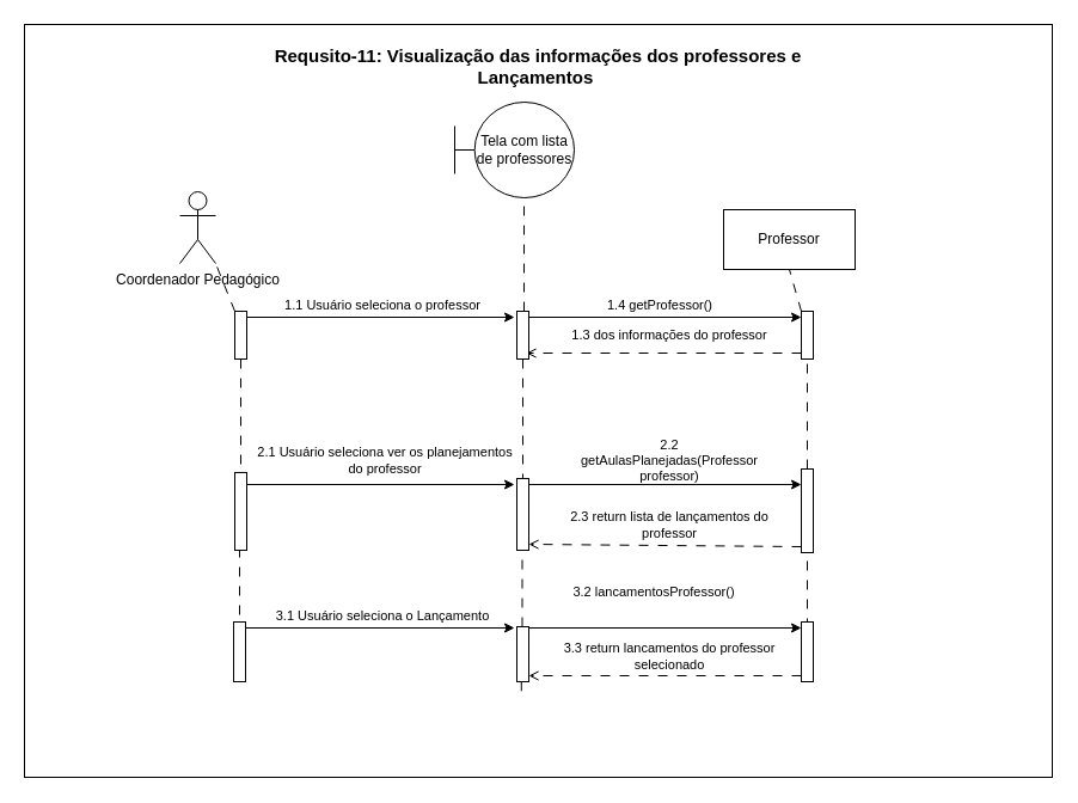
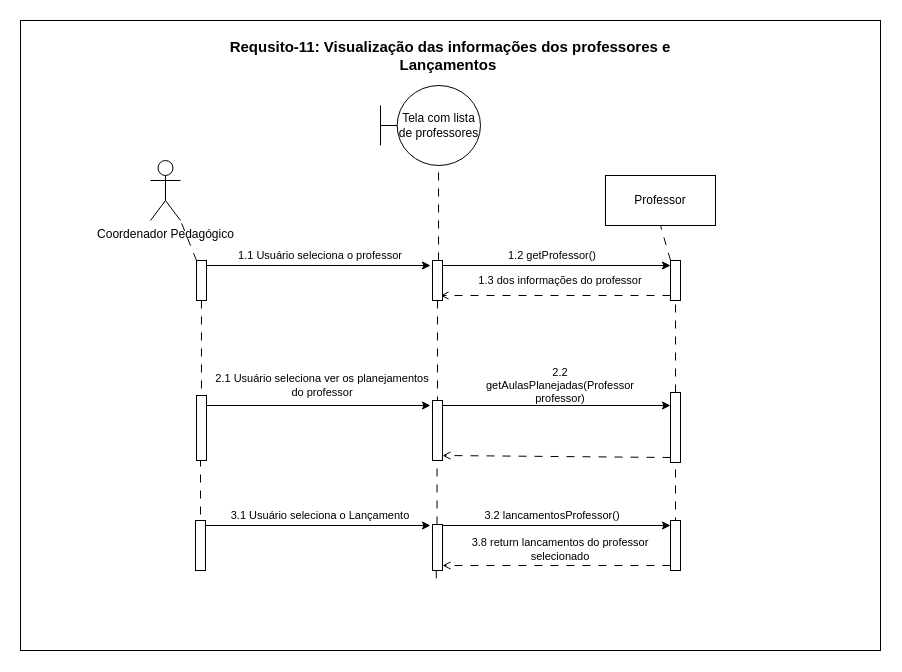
- <mxCell id="16" value="1.4 getProfessor()" style="text;html=1;align=center;verticalAlign=middle;whiteSpace=wrap;rounded=0;fontSize=11;" parent="1" vertex="1"><mxGeometry x="442" y="240" width="220" height="30" as="geometry" /></mxCell>
+ <mxCell id="16" value="1.2 getProfessor()" style="text;html=1;align=center;verticalAlign=middle;whiteSpace=wrap;rounded=0;fontSize=11;" parent="1" vertex="1"><mxGeometry x="442" y="240" width="220" height="30" as="geometry" /></mxCell>
- <mxCell id="22" value="2.3 return lista de lançamentos do professor" style="text;html=1;align=center;verticalAlign=middle;whiteSpace=wrap;rounded=0;fontSize=11;" parent="1" vertex="1"><mxGeometry x="470" y="424" width="180" height="30" as="geometry" /></mxCell>
- <mxCell id="31" value="3.2 lancamentosProfessor()" style="text;html=1;align=center;verticalAlign=middle;whiteSpace=wrap;rounded=0;fontSize=11;" parent="1" vertex="1"><mxGeometry x="467" y="480" width="160" height="30" as="geometry" /></mxCell>
+ <mxCell id="31" value="3.2 lancamentosProfessor()" style="text;html=1;align=center;verticalAlign=middle;whiteSpace=wrap;rounded=0;fontSize=11;" parent="1" vertex="1"><mxGeometry x="472" y="500" width="160" height="30" as="geometry" /></mxCell>
- <mxCell id="32" value="3.3 return lancamentos do professor selecionado" style="text;html=1;align=center;verticalAlign=middle;whiteSpace=wrap;rounded=0;fontSize=11;" parent="1" vertex="1"><mxGeometry x="450" y="534" width="220" height="30" as="geometry" /></mxCell>
+ <mxCell id="32" value="3.8 return lancamentos do professor selecionado" style="text;html=1;align=center;verticalAlign=middle;whiteSpace=wrap;rounded=0;fontSize=11;" parent="1" vertex="1"><mxGeometry x="450" y="534" width="220" height="30" as="geometry" /></mxCell>
